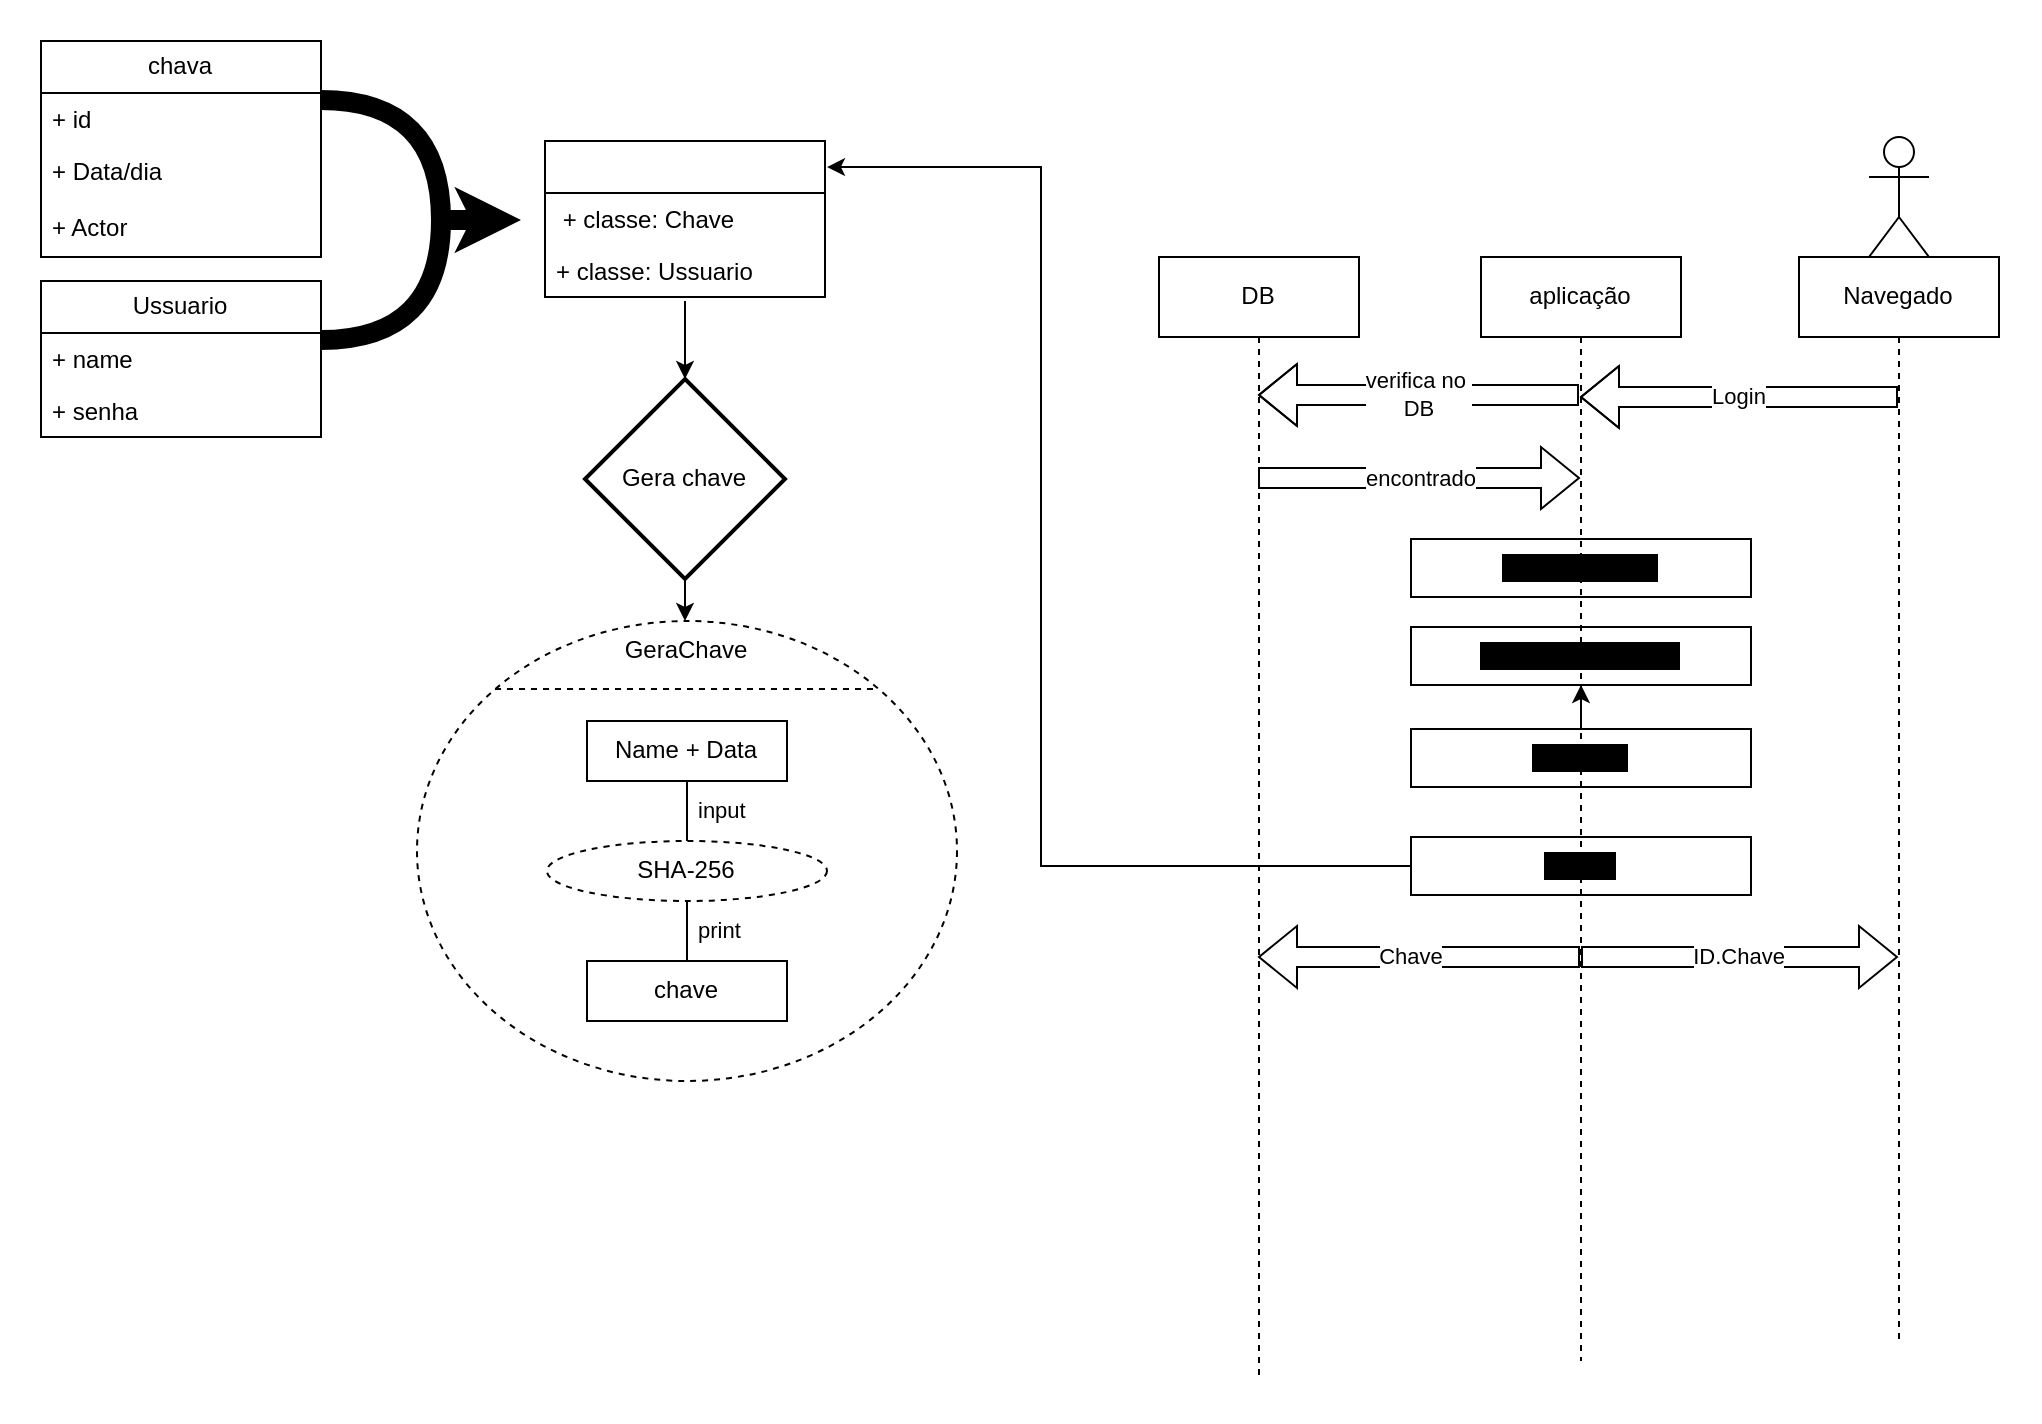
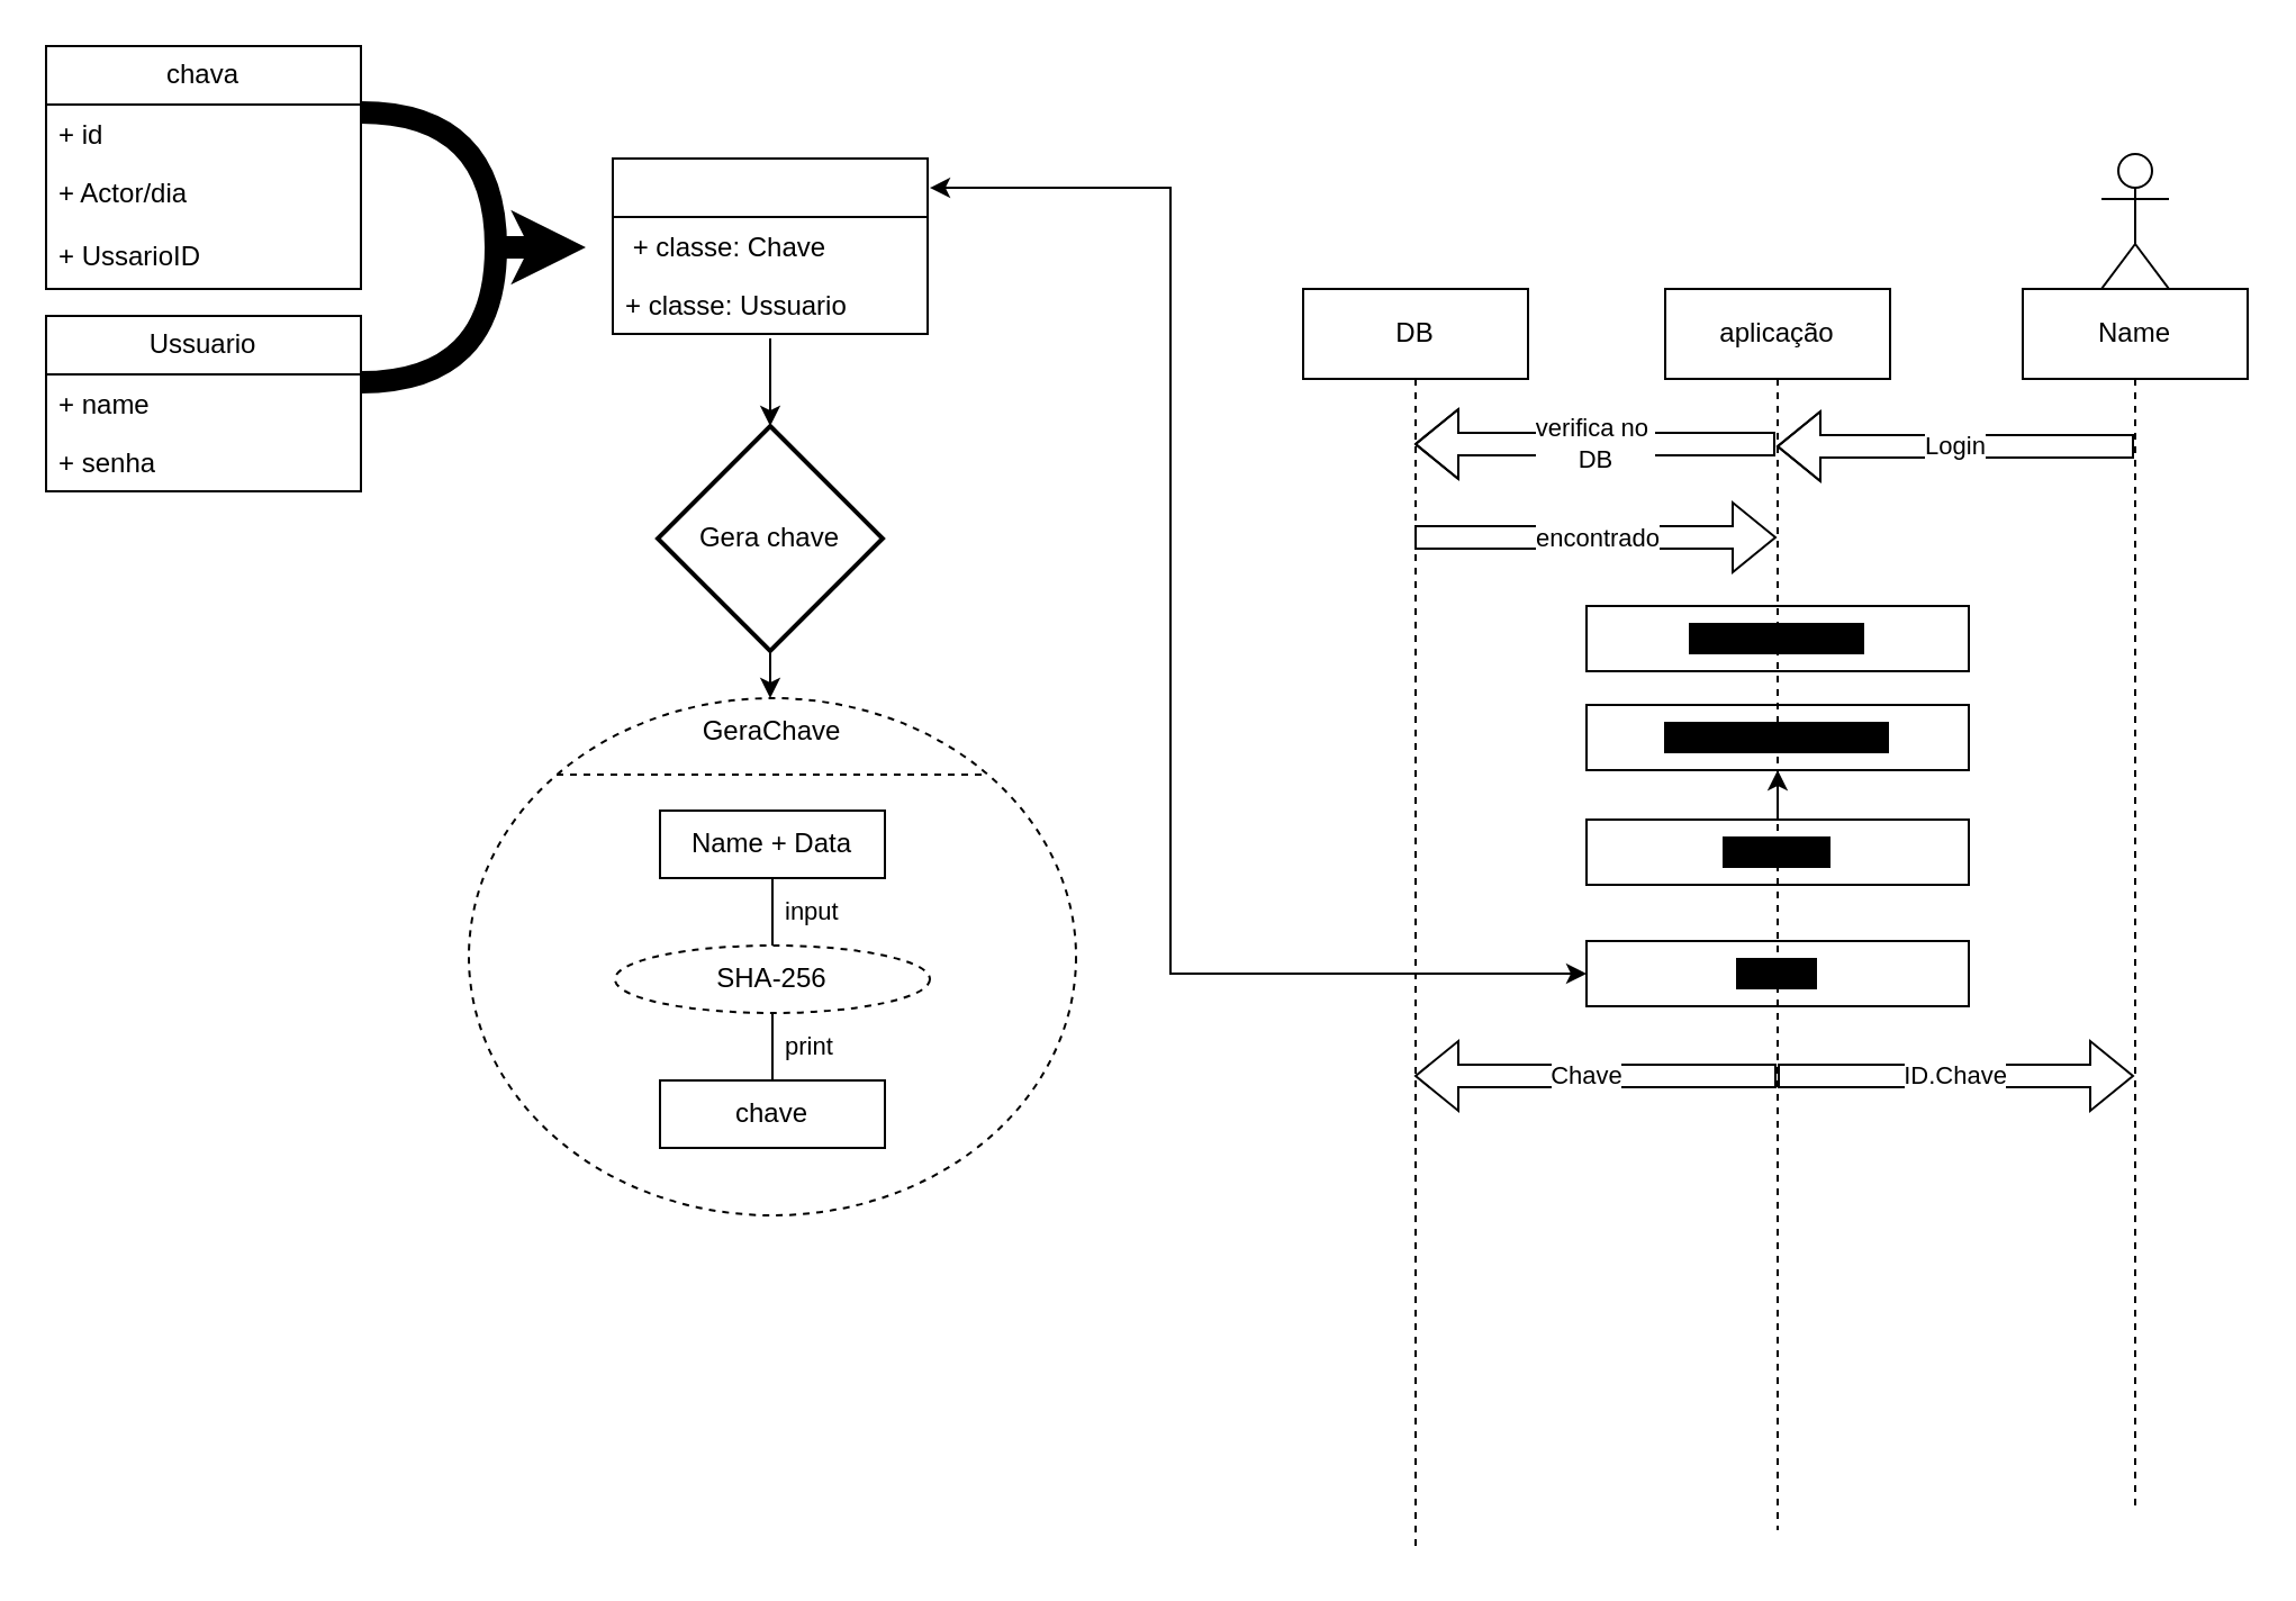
- <mxCell id="4" value="+ Data/dia" style="text;strokeColor=none;fillColor=none;align=left;verticalAlign=top;spacingLeft=4;spacingRight=4;overflow=hidden;rotatable=0;points=[[0,0.5],[1,0.5]];portConstraint=eastwest;whiteSpace=wrap;html=1;" vertex="1" parent="2"><mxGeometry y="52" width="140" height="28" as="geometry" /></mxCell>
+ <mxCell id="4" value="+ Actor/dia" style="text;strokeColor=none;fillColor=none;align=left;verticalAlign=top;spacingLeft=4;spacingRight=4;overflow=hidden;rotatable=0;points=[[0,0.5],[1,0.5]];portConstraint=eastwest;whiteSpace=wrap;html=1;" vertex="1" parent="2"><mxGeometry y="52" width="140" height="28" as="geometry" /></mxCell>
- <mxCell id="5" value="+ Actor" style="text;strokeColor=none;fillColor=none;align=left;verticalAlign=top;spacingLeft=4;spacingRight=4;overflow=hidden;rotatable=0;points=[[0,0.5],[1,0.5]];portConstraint=eastwest;whiteSpace=wrap;html=1;" vertex="1" parent="2"><mxGeometry y="80" width="140" height="28" as="geometry" /></mxCell>
+ <mxCell id="5" value="+ UssarioID" style="text;strokeColor=none;fillColor=none;align=left;verticalAlign=top;spacingLeft=4;spacingRight=4;overflow=hidden;rotatable=0;points=[[0,0.5],[1,0.5]];portConstraint=eastwest;whiteSpace=wrap;html=1;" vertex="1" parent="2"><mxGeometry y="80" width="140" height="28" as="geometry" /></mxCell>
- <mxCell id="27" value="Navegado" style="shape=umlLifeline;perimeter=lifelinePerimeter;whiteSpace=wrap;html=1;container=1;dropTarget=0;collapsible=0;recursiveResize=0;outlineConnect=0;portConstraint=eastwest;newEdgeStyle={&quot;edgeStyle&quot;:&quot;elbowEdgeStyle&quot;,&quot;elbow&quot;:&quot;vertical&quot;,&quot;curved&quot;:0,&quot;rounded&quot;:0};" vertex="1" parent="1"><mxGeometry x="899" y="128" width="100" height="542" as="geometry" /></mxCell>
+ <mxCell id="27" value="Name" style="shape=umlLifeline;perimeter=lifelinePerimeter;whiteSpace=wrap;html=1;container=1;dropTarget=0;collapsible=0;recursiveResize=0;outlineConnect=0;portConstraint=eastwest;newEdgeStyle={&quot;edgeStyle&quot;:&quot;elbowEdgeStyle&quot;,&quot;elbow&quot;:&quot;vertical&quot;,&quot;curved&quot;:0,&quot;rounded&quot;:0};" vertex="1" parent="1"><mxGeometry x="899" y="128" width="100" height="542" as="geometry" /></mxCell>
- <mxCell id="39" value="" style="endArrow=none;html=1;rounded=0;exitX=1.007;exitY=0.167;exitDx=0;exitDy=0;exitPerimeter=0;entryX=0;entryY=0.5;entryDx=0;entryDy=0;edgeStyle=orthogonalEdgeStyle;startArrow=classic;startFill=1;" edge="1" parent="1" source="11" target="35"><mxGeometry width="50" height="50" relative="1" as="geometry"><mxPoint x="510" y="390" as="sourcePoint" /><mxPoint x="560" y="340" as="targetPoint" /><Array as="points"><mxPoint x="520" y="83" /><mxPoint x="520" y="433" /></Array></mxGeometry></mxCell>
+ <mxCell id="39" value="" style="endArrow=classic;html=1;rounded=0;exitX=1.007;exitY=0.167;exitDx=0;exitDy=0;exitPerimeter=0;entryX=0;entryY=0.5;entryDx=0;entryDy=0;edgeStyle=orthogonalEdgeStyle;startArrow=classic;startFill=1;" edge="1" parent="1" source="11" target="35"><mxGeometry width="50" height="50" relative="1" as="geometry"><mxPoint x="510" y="390" as="sourcePoint" /><mxPoint x="560" y="340" as="targetPoint" /><Array as="points"><mxPoint x="520" y="83" /><mxPoint x="520" y="433" /></Array></mxGeometry></mxCell>
